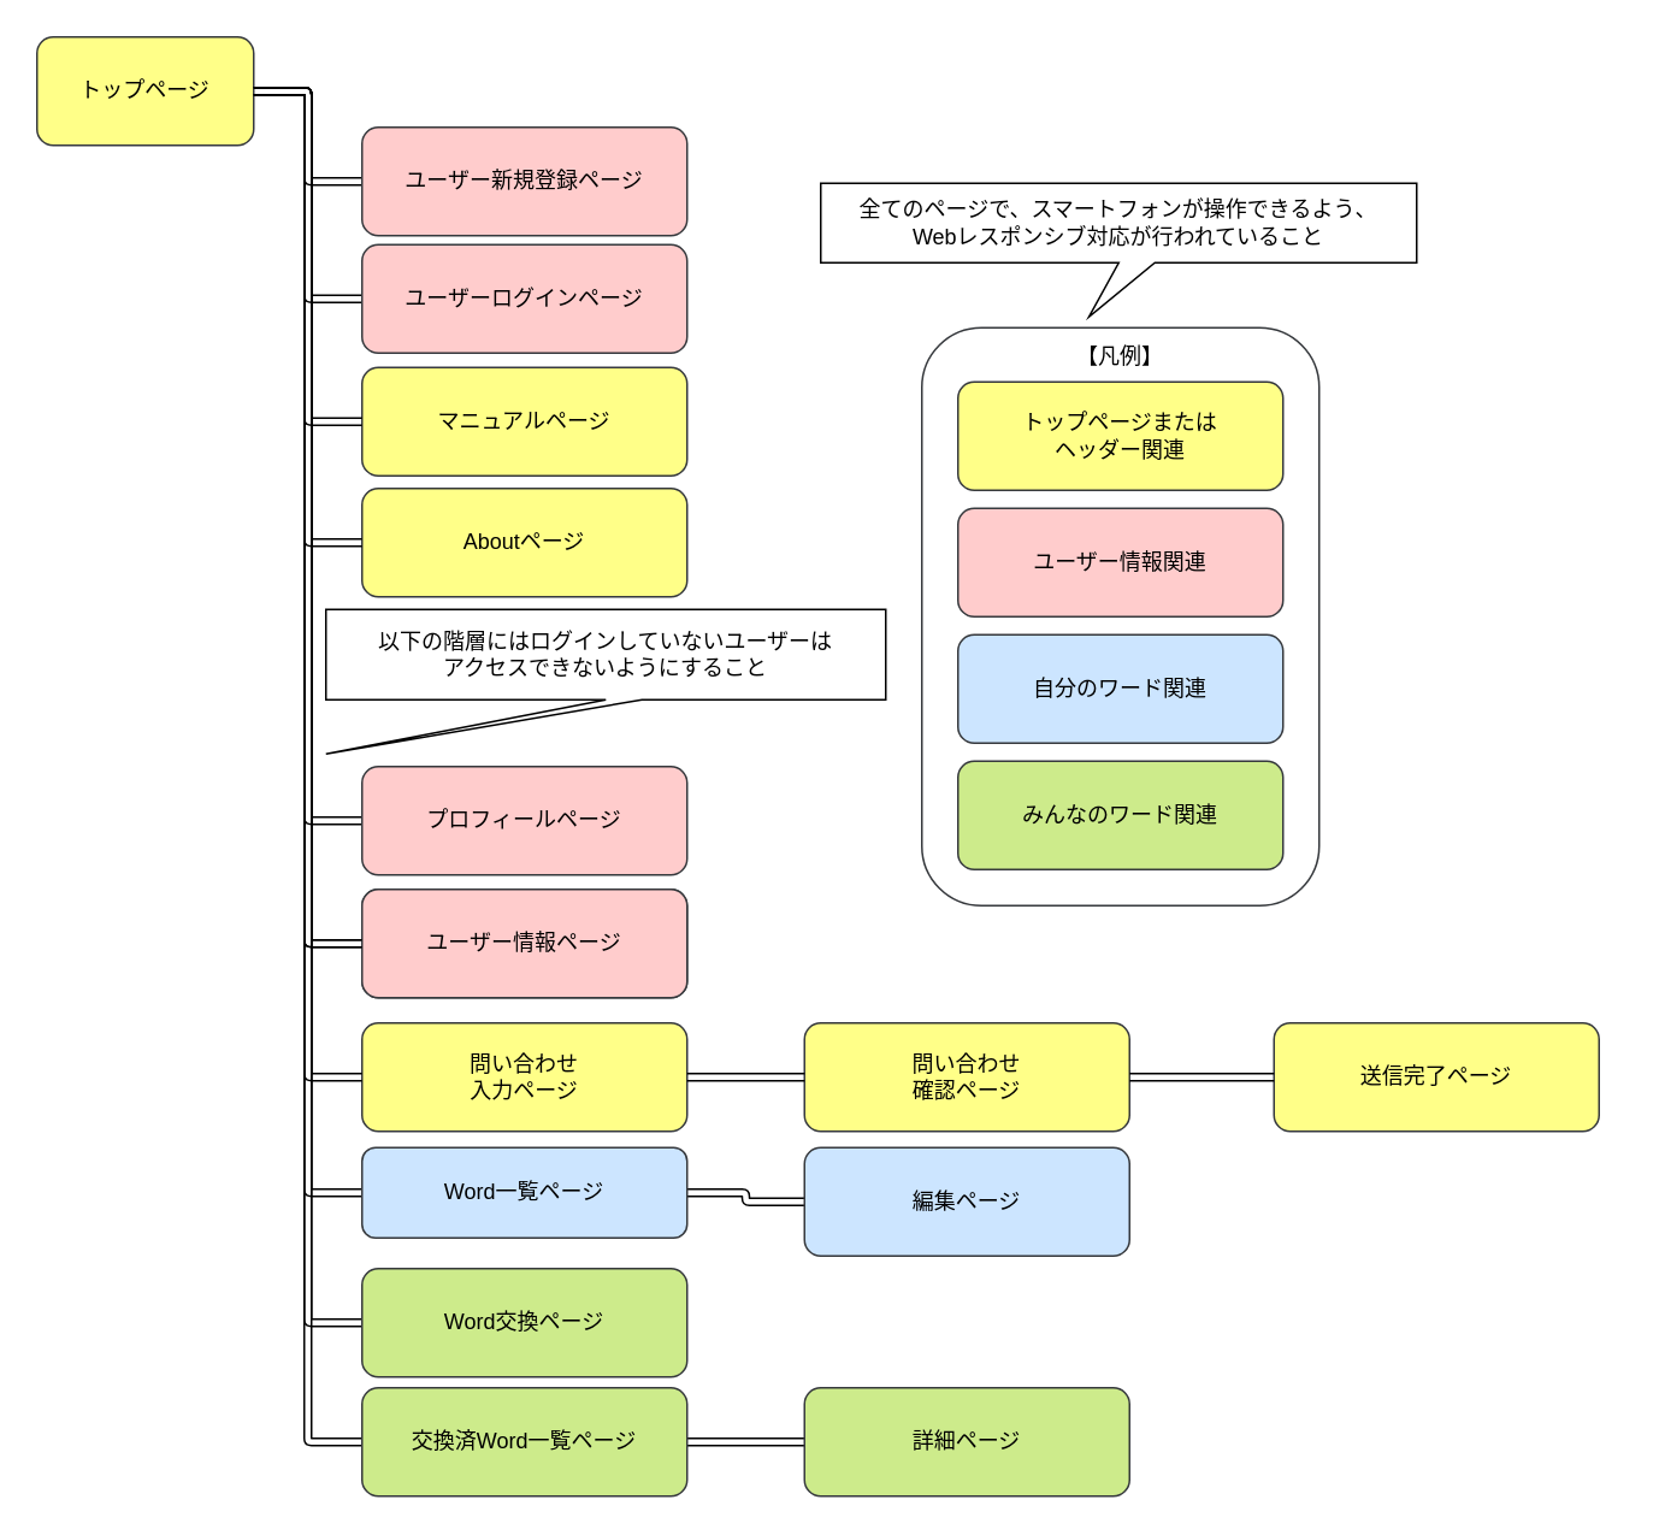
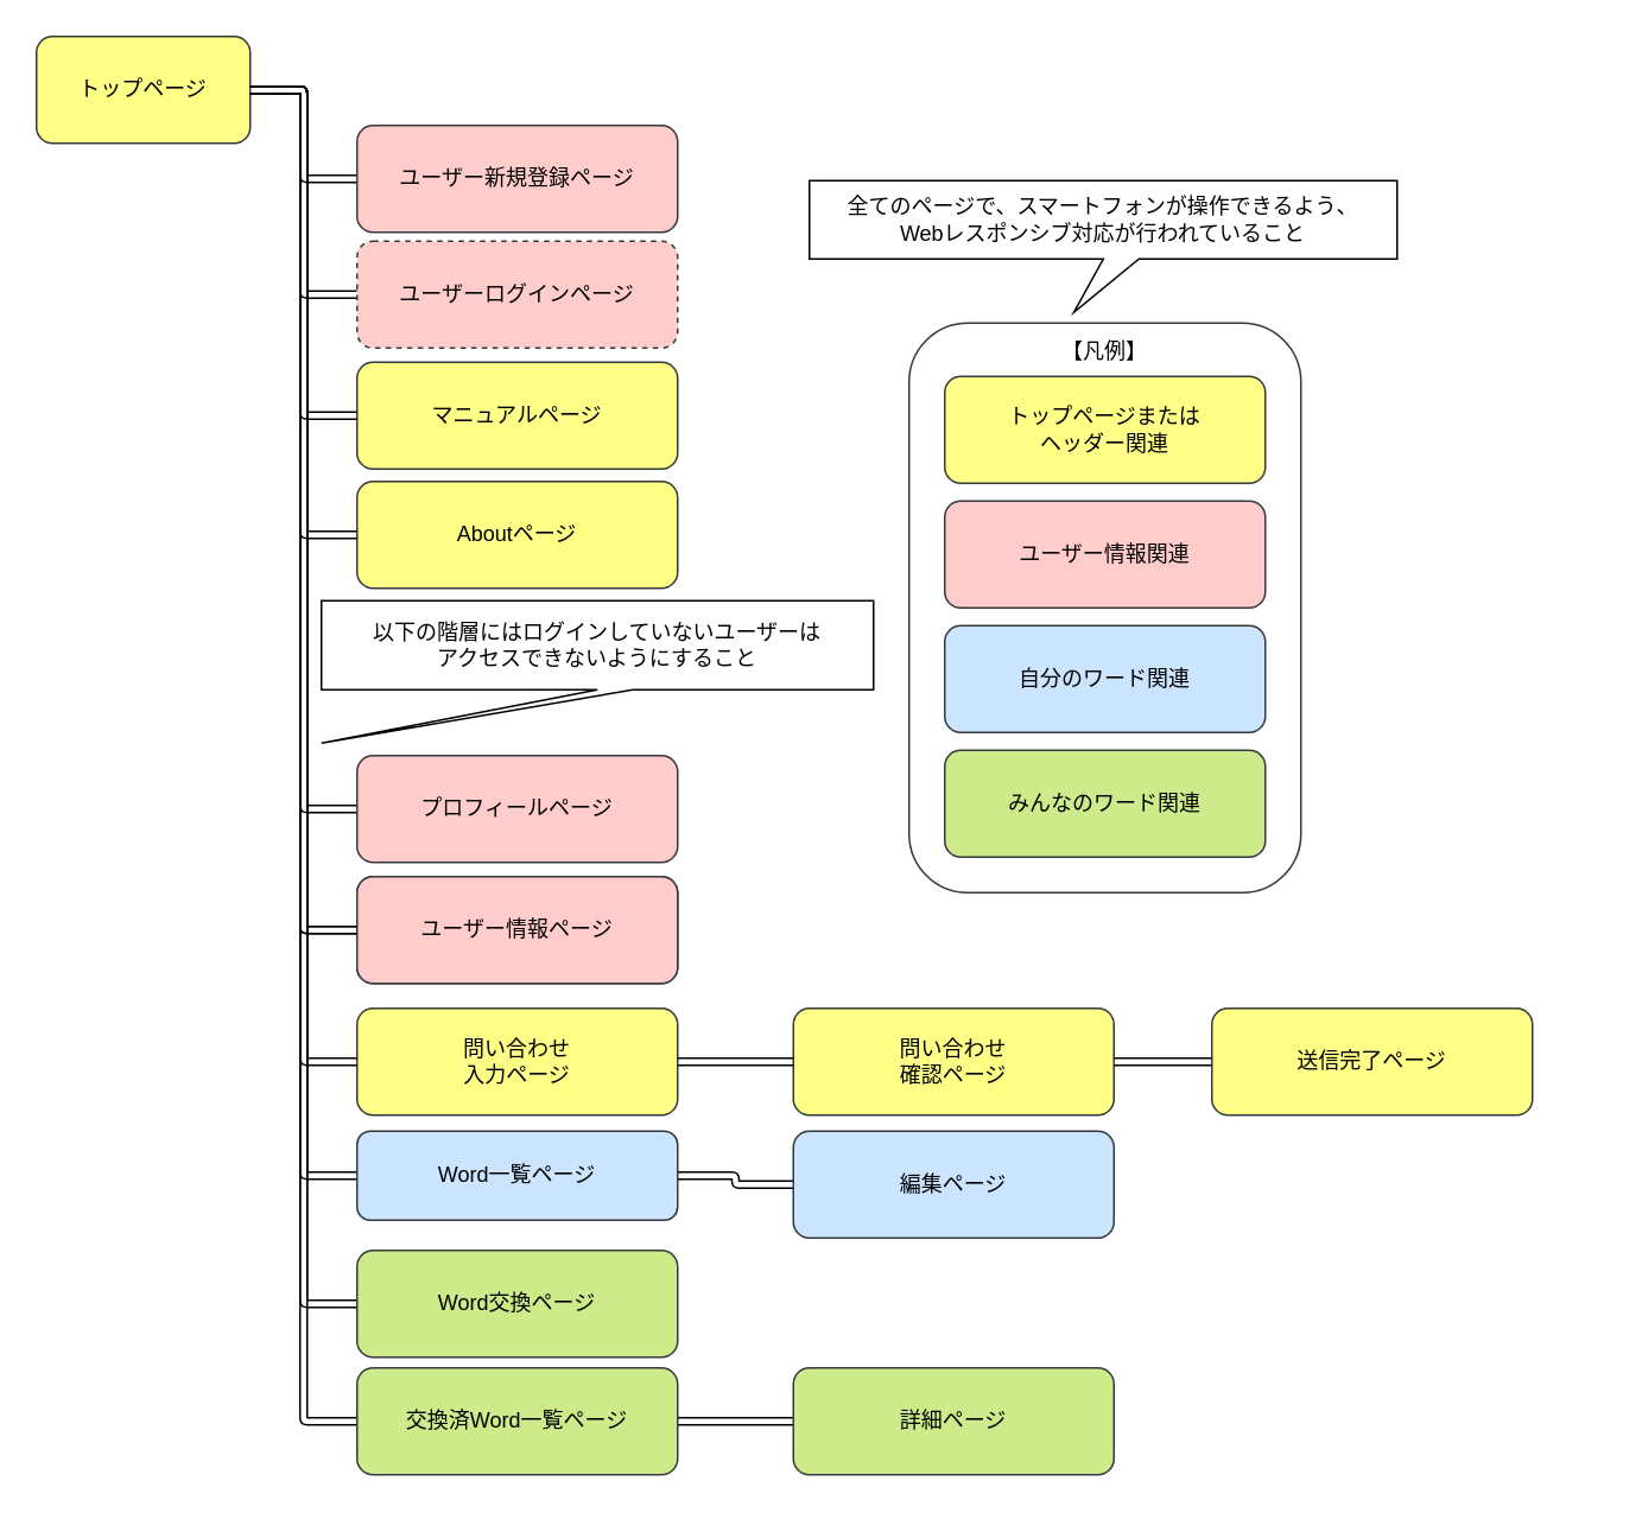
- <mxCell id="10" value="&lt;font color=&quot;#000000&quot;&gt;ユーザーログインページ&lt;/font&gt;" style="rounded=1;whiteSpace=wrap;html=1;fillColor=#ffcccc;strokeColor=#36393d;" parent="1" vertex="1"><mxGeometry x="200" y="135" width="180" height="60" as="geometry" /></mxCell>
+ <mxCell id="10" value="&lt;font color=&quot;#000000&quot;&gt;ユーザーログインページ&lt;/font&gt;" style="rounded=1;whiteSpace=wrap;html=1;fillColor=#ffcccc;strokeColor=#36393d;dashed=1;" parent="1" vertex="1"><mxGeometry x="200" y="135" width="180" height="60" as="geometry" /></mxCell>
- <mxCell id="38" value="&lt;font color=&quot;#000000&quot;&gt;送信完了ページ&lt;/font&gt;" style="rounded=1;whiteSpace=wrap;html=1;fillColor=#ffff88;strokeColor=#36393d;" vertex="1" parent="1"><mxGeometry x="705" y="566" width="180" height="60" as="geometry" /></mxCell>
+ <mxCell id="38" value="&lt;font color=&quot;#000000&quot;&gt;送信完了ページ&lt;/font&gt;" style="rounded=1;whiteSpace=wrap;html=1;fillColor=#ffff88;strokeColor=#36393d;" vertex="1" parent="1"><mxGeometry x="680" y="566" width="180" height="60" as="geometry" /></mxCell>
